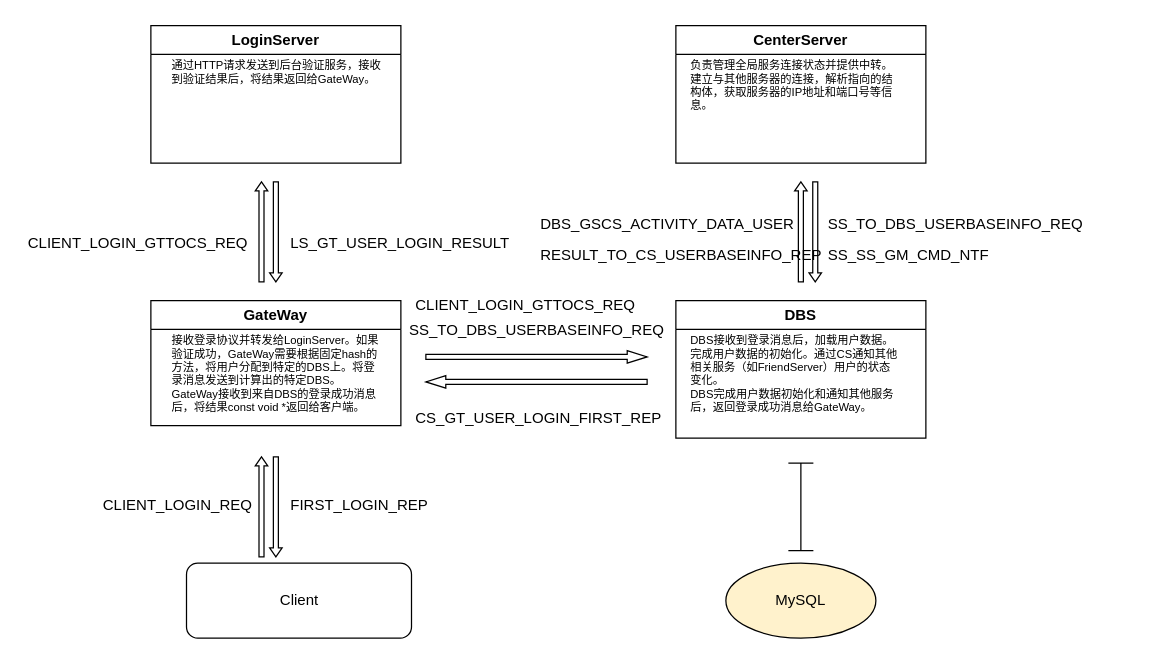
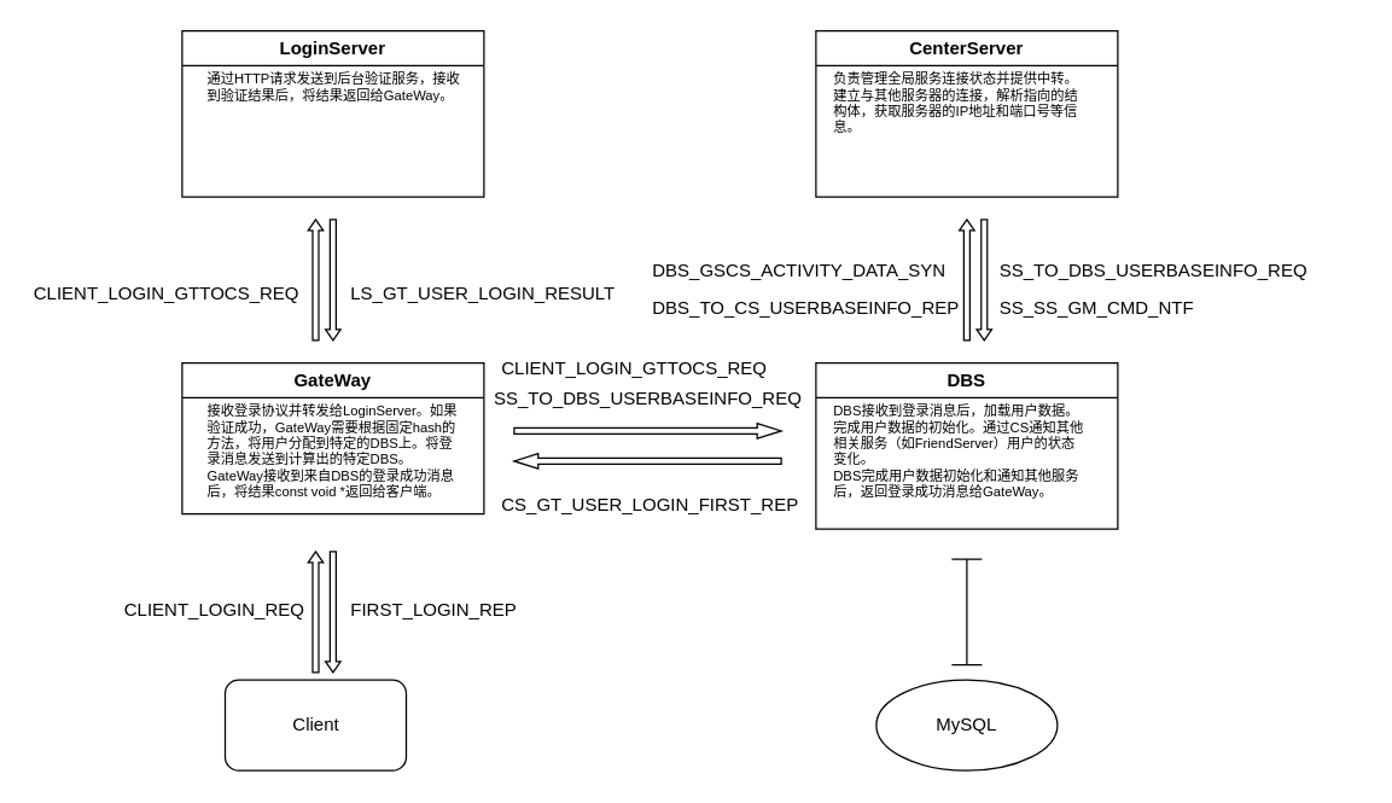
- <mxCell id="28" value="DBS_GSCS_ACTIVITY_DATA_USER" style="text;whiteSpace=wrap;" vertex="1" parent="1"><mxGeometry x="430" y="165" width="230" height="40" as="geometry" /></mxCell>
+ <mxCell id="28" value="DBS_GSCS_ACTIVITY_DATA_SYN" style="text;whiteSpace=wrap;" vertex="1" parent="1"><mxGeometry x="430" y="165" width="230" height="40" as="geometry" /></mxCell>
- <mxCell id="30" value="RESULT_TO_CS_USERBASEINFO_REP" style="text;whiteSpace=wrap;" vertex="1" parent="1"><mxGeometry x="430" y="190" width="240" height="40" as="geometry" /></mxCell>
+ <mxCell id="30" value="DBS_TO_CS_USERBASEINFO_REP" style="text;whiteSpace=wrap;" vertex="1" parent="1"><mxGeometry x="430" y="190" width="240" height="40" as="geometry" /></mxCell>
- <mxCell id="5" value="Client" style="rounded=1;whiteSpace=wrap;html=1;" vertex="1" parent="1"><mxGeometry x="148.5" y="450" width="180" height="60" as="geometry" /></mxCell>
+ <mxCell id="5" value="Client" style="rounded=1;whiteSpace=wrap;html=1;" vertex="1" parent="1"><mxGeometry x="148.5" y="450" width="120" height="60" as="geometry" /></mxCell>
- <mxCell id="4" value="MySQL" style="ellipse;whiteSpace=wrap;html=1;fillColor=#fff2cc;" vertex="1" parent="1"><mxGeometry x="580" y="450" width="120" height="60" as="geometry" /></mxCell>
+ <mxCell id="4" value="MySQL" style="ellipse;whiteSpace=wrap;html=1;" vertex="1" parent="1"><mxGeometry x="580" y="450" width="120" height="60" as="geometry" /></mxCell>
